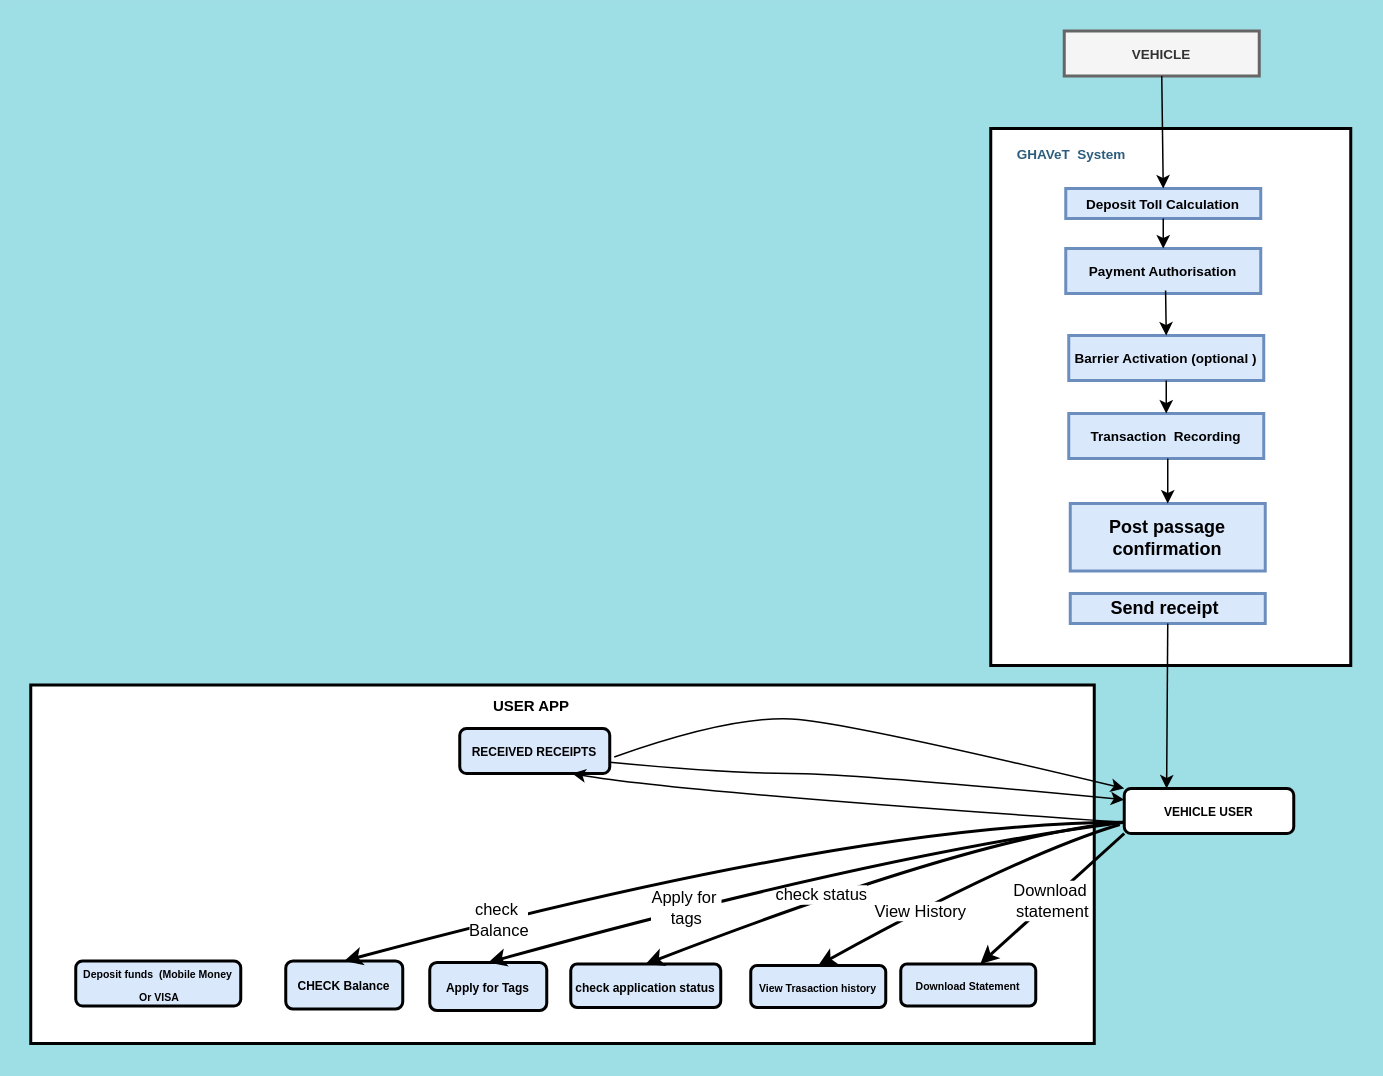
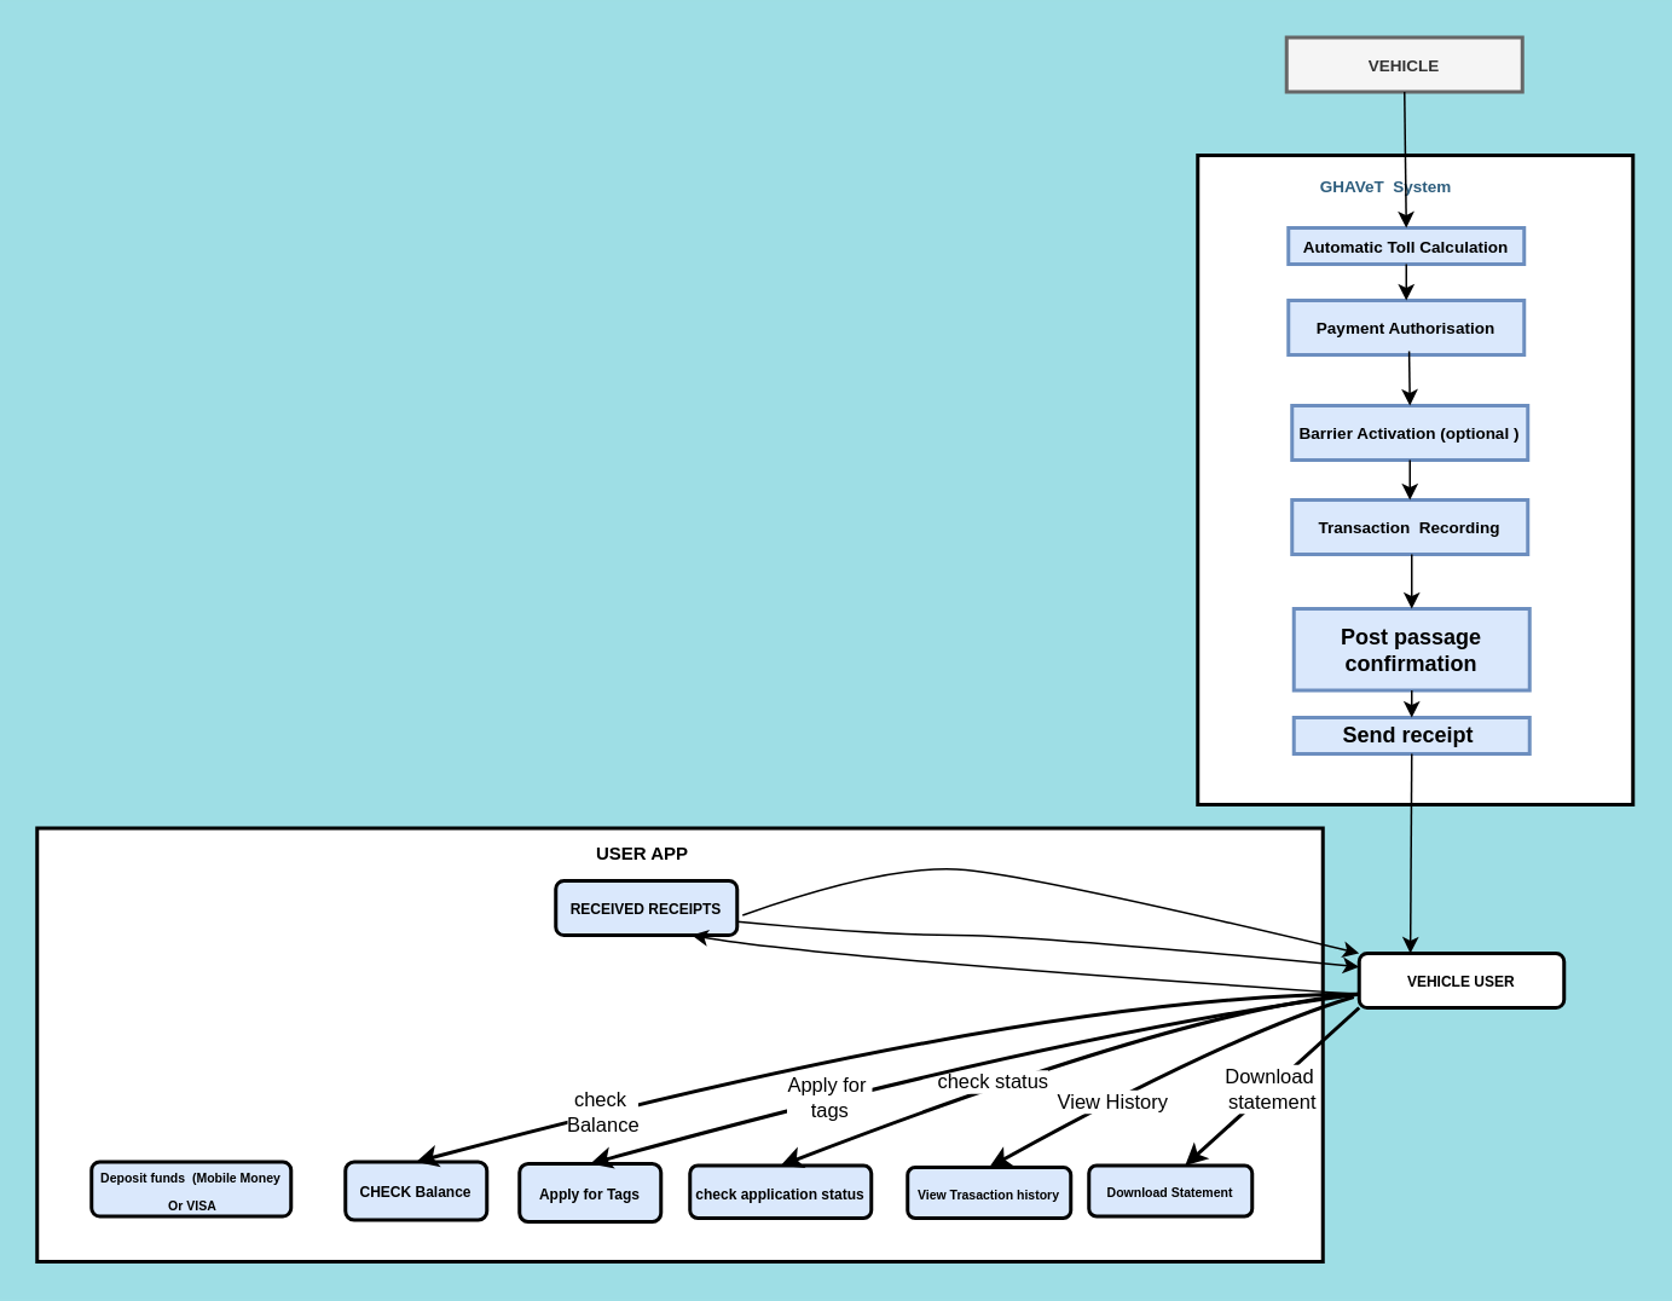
- <mxCell id="38" value="&lt;font color=&quot;#2d5d7d&quot; style=&quot;font-size: 9px;&quot;&gt;&lt;b&gt;GHAVeT&amp;nbsp; System&lt;/b&gt;&lt;/font&gt;" style="text;html=1;align=center;verticalAlign=middle;whiteSpace=wrap;rounded=0;" parent="1" vertex="1"><mxGeometry x="662" y="87" width="104" height="30" as="geometry" /></mxCell>
+ <mxCell id="38" value="&lt;font color=&quot;#2d5d7d&quot; style=&quot;font-size: 9px;&quot;&gt;&lt;b&gt;GHAVeT&amp;nbsp; System&lt;/b&gt;&lt;/font&gt;" style="text;html=1;align=center;verticalAlign=middle;whiteSpace=wrap;rounded=0;" parent="1" vertex="1"><mxGeometry x="712" y="87" width="104" height="30" as="geometry" /></mxCell>
- <mxCell id="13" value="&lt;font size=&quot;1&quot; style=&quot;&quot;&gt;&lt;b style=&quot;font-size: 9px;&quot;&gt;Deposit Toll Calculation&lt;/b&gt;&lt;/font&gt;" style="rounded=0;whiteSpace=wrap;html=1;strokeWidth=2;fillColor=#dae8fc;strokeColor=#6c8ebf;" parent="1" vertex="1"><mxGeometry x="710" y="125" width="130" height="20" as="geometry" /></mxCell>
+ <mxCell id="13" value="&lt;font size=&quot;1&quot; style=&quot;&quot;&gt;&lt;b style=&quot;font-size: 9px;&quot;&gt;Automatic Toll Calculation&lt;/b&gt;&lt;/font&gt;" style="rounded=0;whiteSpace=wrap;html=1;strokeWidth=2;fillColor=#dae8fc;strokeColor=#6c8ebf;" parent="1" vertex="1"><mxGeometry x="710" y="125" width="130" height="20" as="geometry" /></mxCell>
+ <mxCell id="35" value="" style="endArrow=classic;html=1;rounded=0;exitX=0.5;exitY=1;exitDx=0;exitDy=0;entryX=0.5;entryY=0;entryDx=0;entryDy=0;" parent="1" source="17" target="18" edge="1"><mxGeometry width="50" height="50" relative="1" as="geometry"><mxPoint x="774.5" y="370" as="sourcePoint" /><mxPoint x="778" y="383" as="targetPoint" /></mxGeometry></mxCell>
